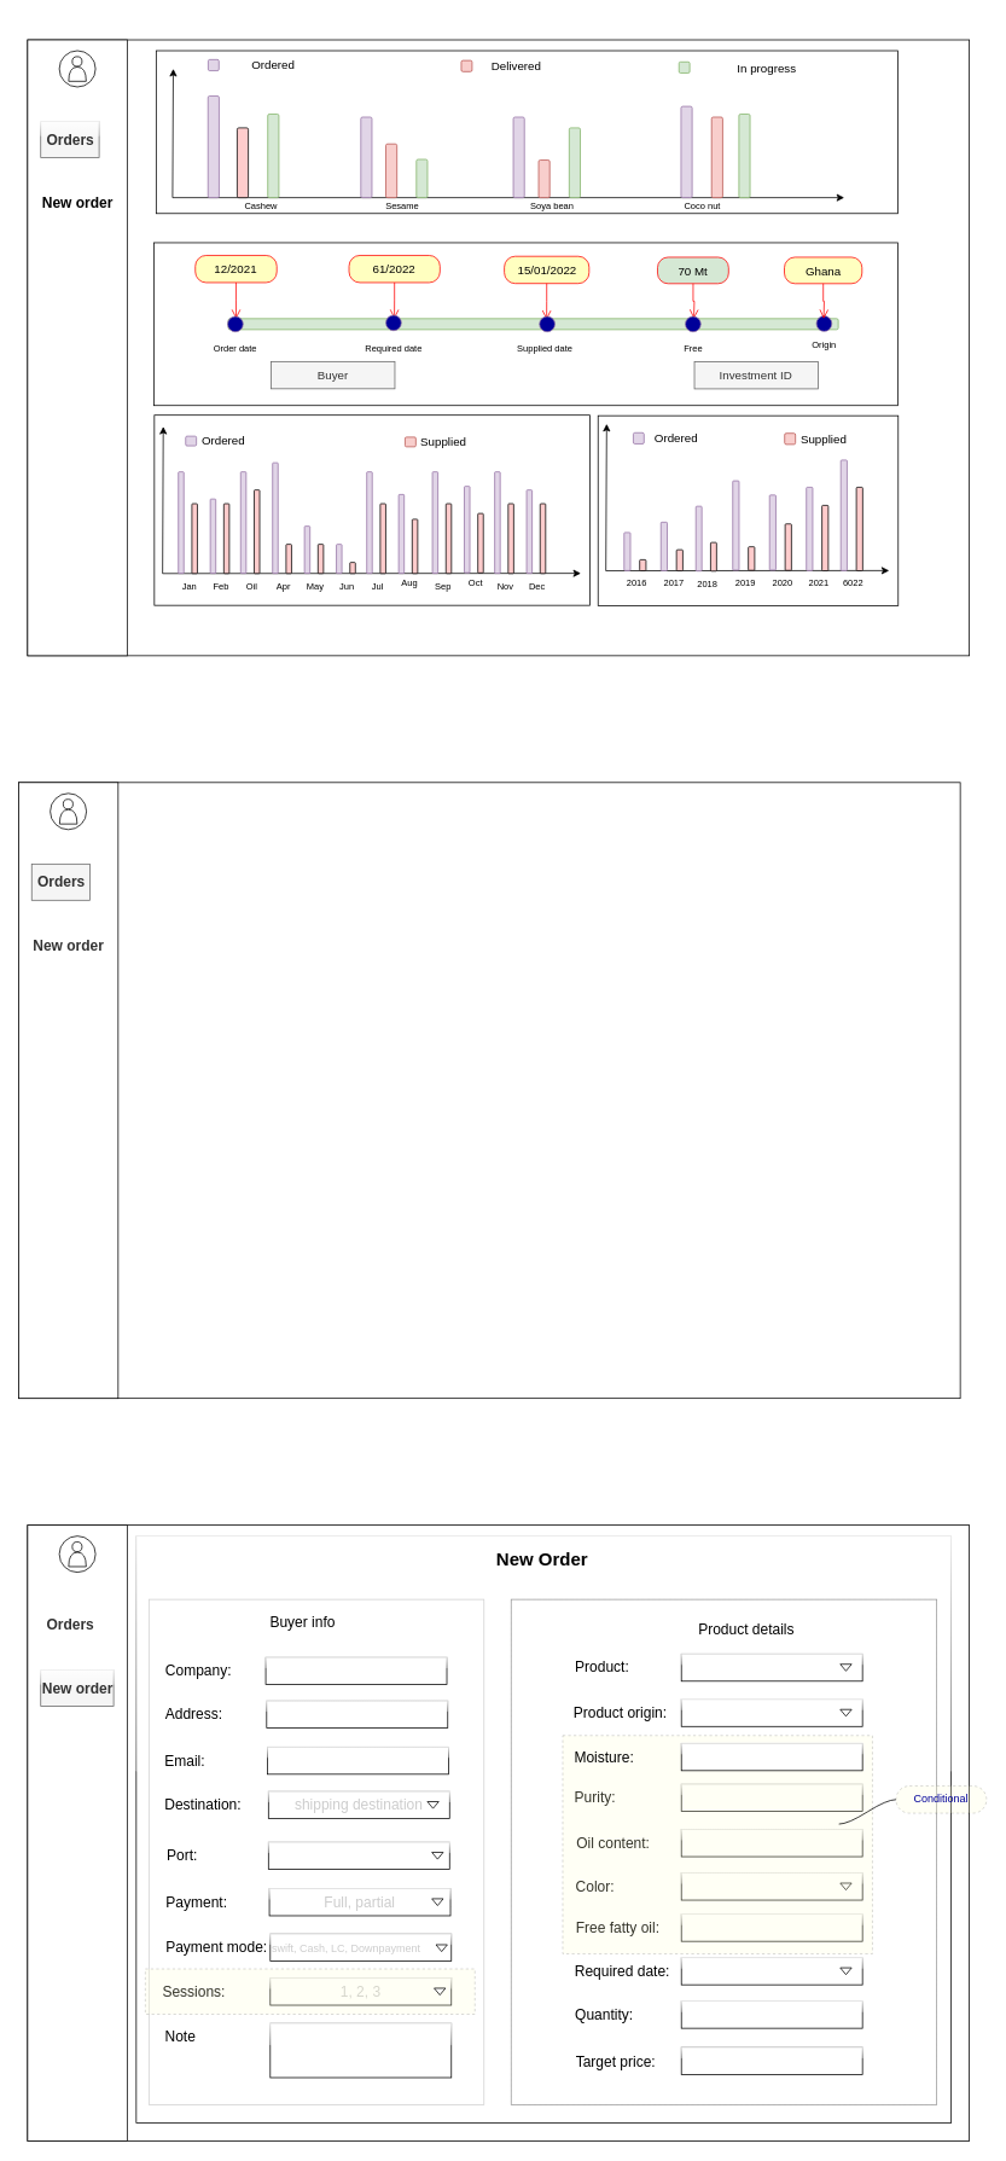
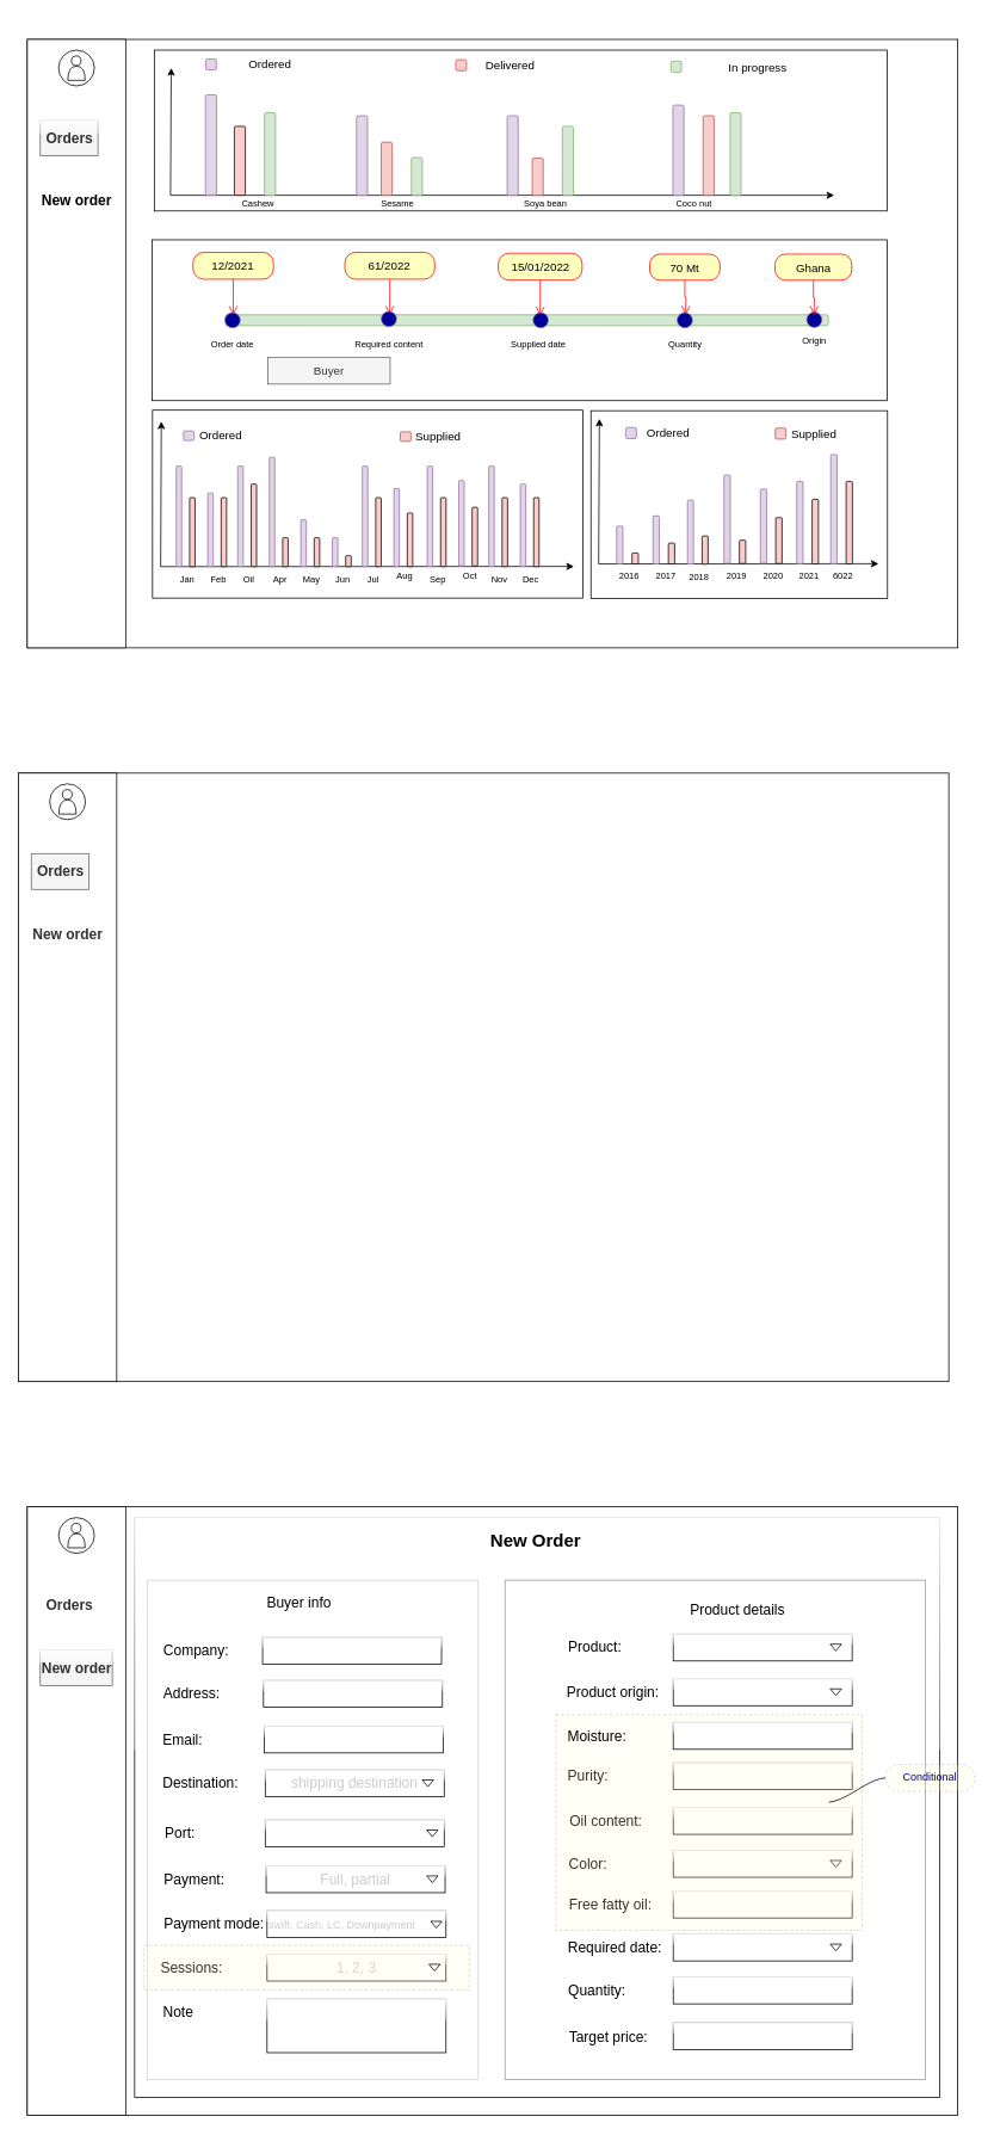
- <mxCell id="139" value="70 Mt" style="rounded=1;whiteSpace=wrap;html=1;arcSize=40;fontColor=#000000;fillColor=#d5e8d4;strokeColor=#ff0000;shadow=0;glass=0;fontSize=13;" vertex="1" parent="138"><mxGeometry x="20" width="78.47" height="29.14" as="geometry" /></mxCell>
+ <mxCell id="139" value="70 Mt" style="rounded=1;whiteSpace=wrap;html=1;arcSize=40;fontColor=#000000;fillColor=#ffffc0;strokeColor=#ff0000;shadow=0;glass=0;fontSize=13;" vertex="1" parent="138"><mxGeometry x="20" width="78.47" height="29.14" as="geometry" /></mxCell>
- <mxCell id="145" value="Required date" style="text;html=1;strokeColor=none;fillColor=none;align=center;verticalAlign=middle;whiteSpace=wrap;rounded=0;shadow=0;glass=0;fontSize=10;" vertex="1" parent="123"><mxGeometry x="186.41" y="101.22" width="136.59" height="30.11" as="geometry" /></mxCell>
+ <mxCell id="145" value="Required content" style="text;html=1;strokeColor=none;fillColor=none;align=center;verticalAlign=middle;whiteSpace=wrap;rounded=0;shadow=0;glass=0;fontSize=10;" vertex="1" parent="123"><mxGeometry x="186.41" y="101.22" width="136.59" height="30.11" as="geometry" /></mxCell>
- <mxCell id="147" value="Free" style="text;html=1;strokeColor=none;fillColor=none;align=center;verticalAlign=middle;whiteSpace=wrap;rounded=0;shadow=0;glass=0;fontSize=10;" vertex="1" parent="123"><mxGeometry x="517.134" y="101.22" width="136.593" height="30.0" as="geometry" /></mxCell>
+ <mxCell id="147" value="Quantity" style="text;html=1;strokeColor=none;fillColor=none;align=center;verticalAlign=middle;whiteSpace=wrap;rounded=0;shadow=0;glass=0;fontSize=10;" vertex="1" parent="123"><mxGeometry x="517.134" y="101.22" width="136.593" height="30.0" as="geometry" /></mxCell>
- <mxCell id="152" value="Investment ID" style="text;html=1;strokeColor=#666666;fillColor=#f5f5f5;align=center;verticalAlign=middle;whiteSpace=wrap;rounded=0;shadow=0;glass=0;fontSize=13;fontColor=#333333;" vertex="1" parent="123"><mxGeometry x="586.933" y="131.33" width="136.593" height="30.0" as="geometry" /></mxCell>
